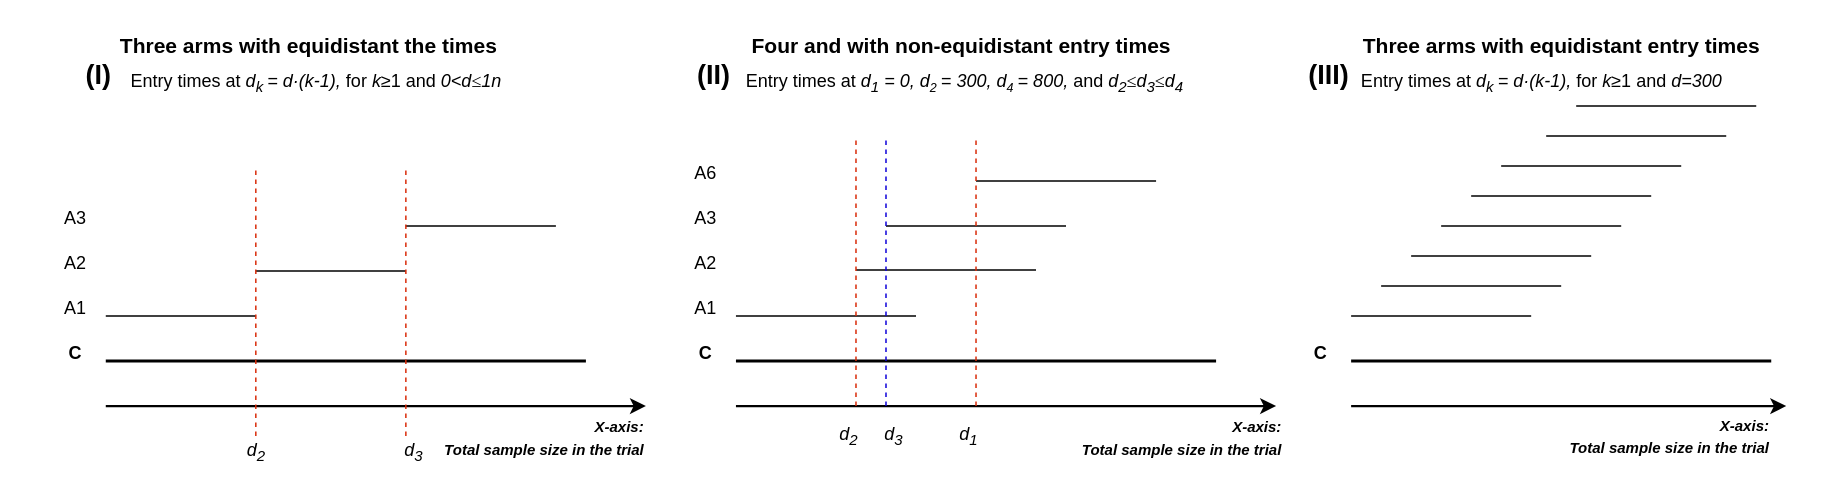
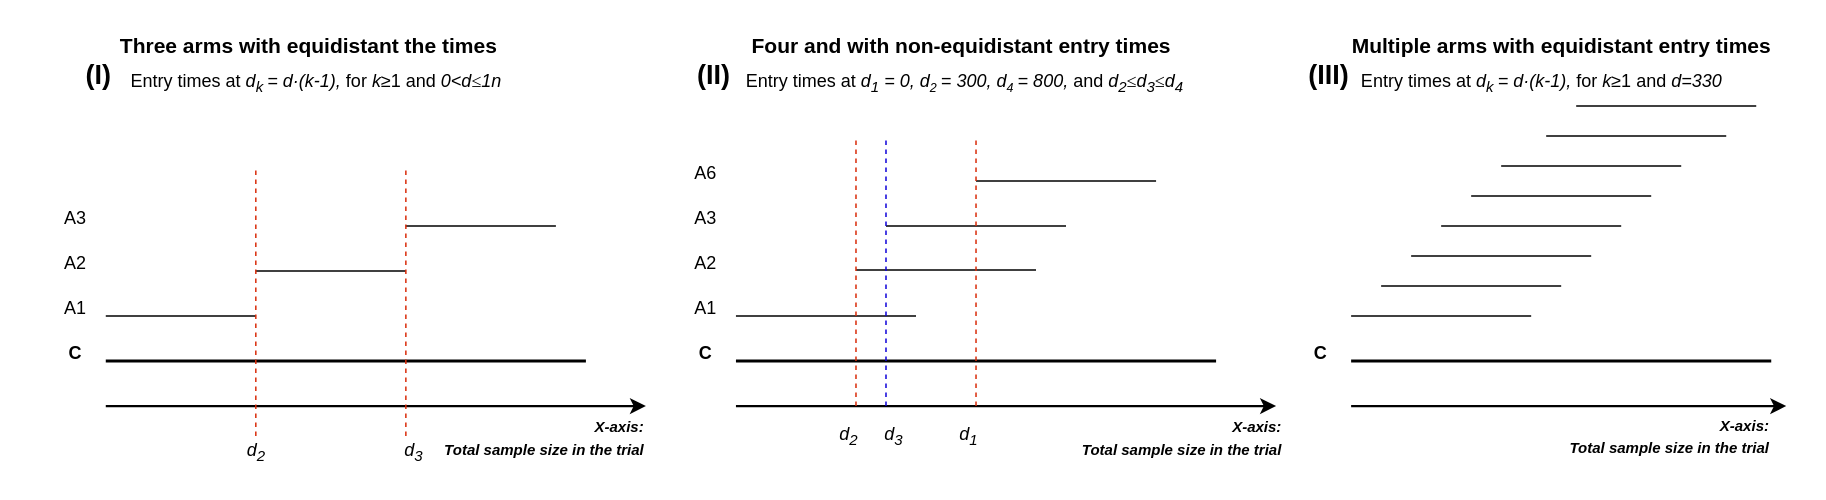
- <mxCell id="50" value="&lt;b&gt;&lt;font style=&quot;font-size: 14px&quot;&gt;Three arms with equidistant entry times&lt;/font&gt;&lt;/b&gt;" style="text;html=1;align=center;verticalAlign=middle;resizable=0;points=[];autosize=1;strokeColor=none;fillColor=none;" parent="1" vertex="1"><mxGeometry x="895" width="290" height="20" as="geometry" y="20" /></mxCell>
+ <mxCell id="50" value="&lt;b&gt;&lt;font style=&quot;font-size: 14px&quot;&gt;Multiple arms with equidistant entry times&lt;/font&gt;&lt;/b&gt;" style="text;html=1;align=center;verticalAlign=middle;resizable=0;points=[];autosize=1;strokeColor=none;fillColor=none;" parent="1" vertex="1"><mxGeometry x="895" width="290" height="20" as="geometry" y="20" /></mxCell>
- <mxCell id="38" value="Entry times at&amp;nbsp;&lt;i style=&quot;border-color: var(--border-color);&quot;&gt;d&lt;sub style=&quot;border-color: var(--border-color);&quot;&gt;k&amp;nbsp;&lt;/sub&gt;&lt;/i&gt;&lt;i style=&quot;border-color: var(--border-color);&quot;&gt;= d·(k-1)&lt;/i&gt;&lt;i&gt;,&amp;nbsp;&lt;/i&gt;for&amp;nbsp;&lt;i style=&quot;border-color: var(--border-color);&quot;&gt;k&lt;/i&gt;≥1 and&amp;nbsp;&lt;i&gt;d=300&lt;/i&gt;" style="text;html=1;strokeColor=none;fillColor=none;align=left;verticalAlign=middle;whiteSpace=wrap;rounded=0;" parent="1" vertex="1"><mxGeometry x="905" y="40" width="290" height="30" as="geometry" /></mxCell>
+ <mxCell id="38" value="Entry times at&amp;nbsp;&lt;i style=&quot;border-color: var(--border-color);&quot;&gt;d&lt;sub style=&quot;border-color: var(--border-color);&quot;&gt;k&amp;nbsp;&lt;/sub&gt;&lt;/i&gt;&lt;i style=&quot;border-color: var(--border-color);&quot;&gt;= d·(k-1)&lt;/i&gt;&lt;i&gt;,&amp;nbsp;&lt;/i&gt;for&amp;nbsp;&lt;i style=&quot;border-color: var(--border-color);&quot;&gt;k&lt;/i&gt;≥1 and&amp;nbsp;&lt;i&gt;d=330&lt;/i&gt;" style="text;html=1;strokeColor=none;fillColor=none;align=left;verticalAlign=middle;whiteSpace=wrap;rounded=0;" parent="1" vertex="1"><mxGeometry x="905" y="40" width="290" height="30" as="geometry" /></mxCell>
